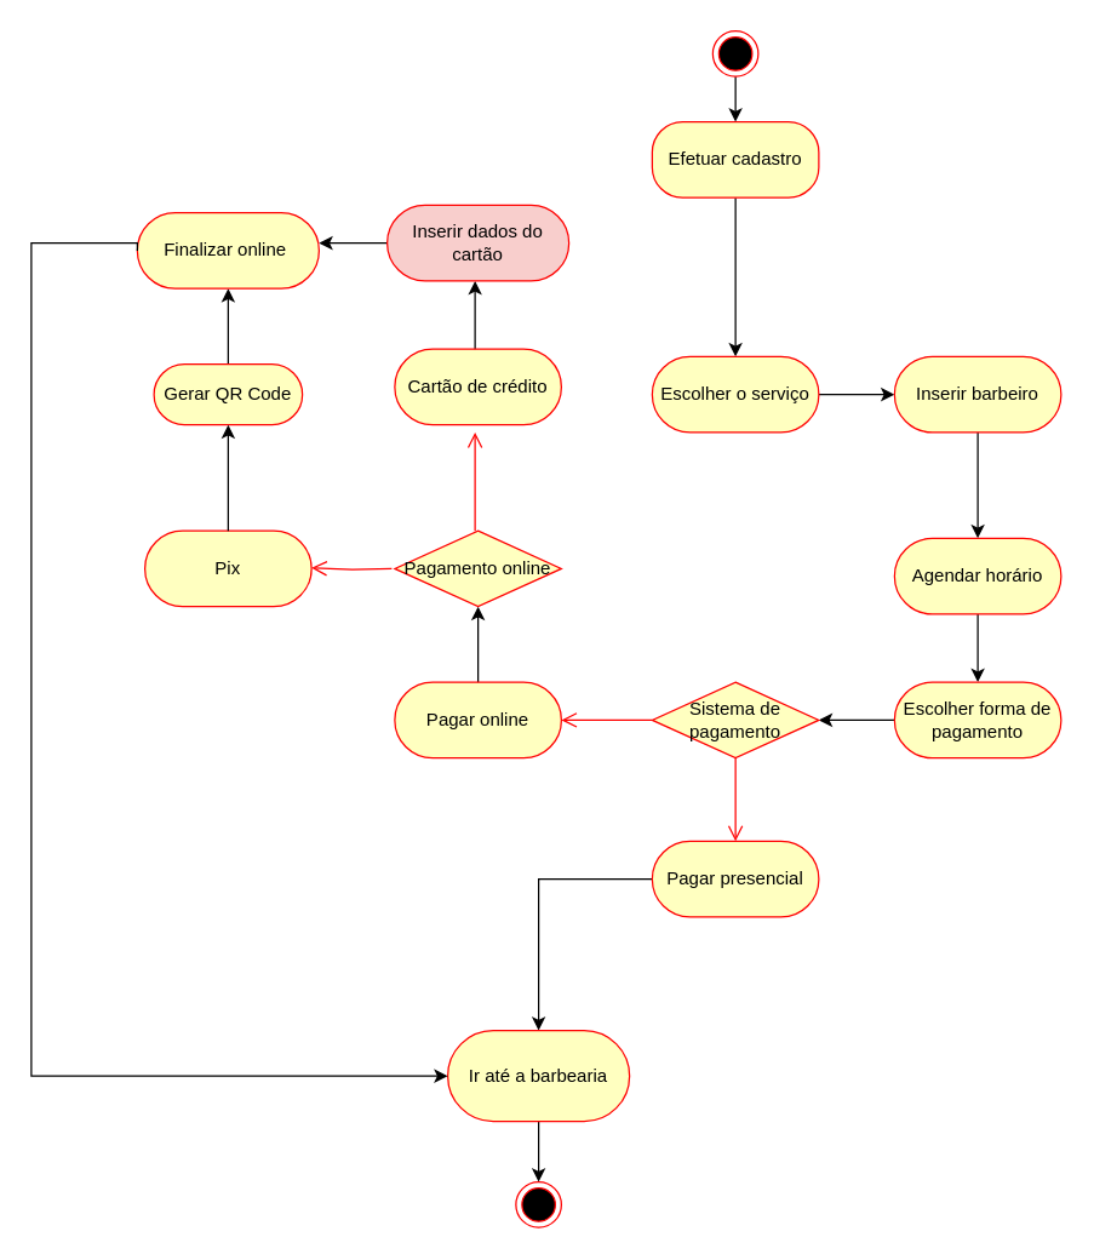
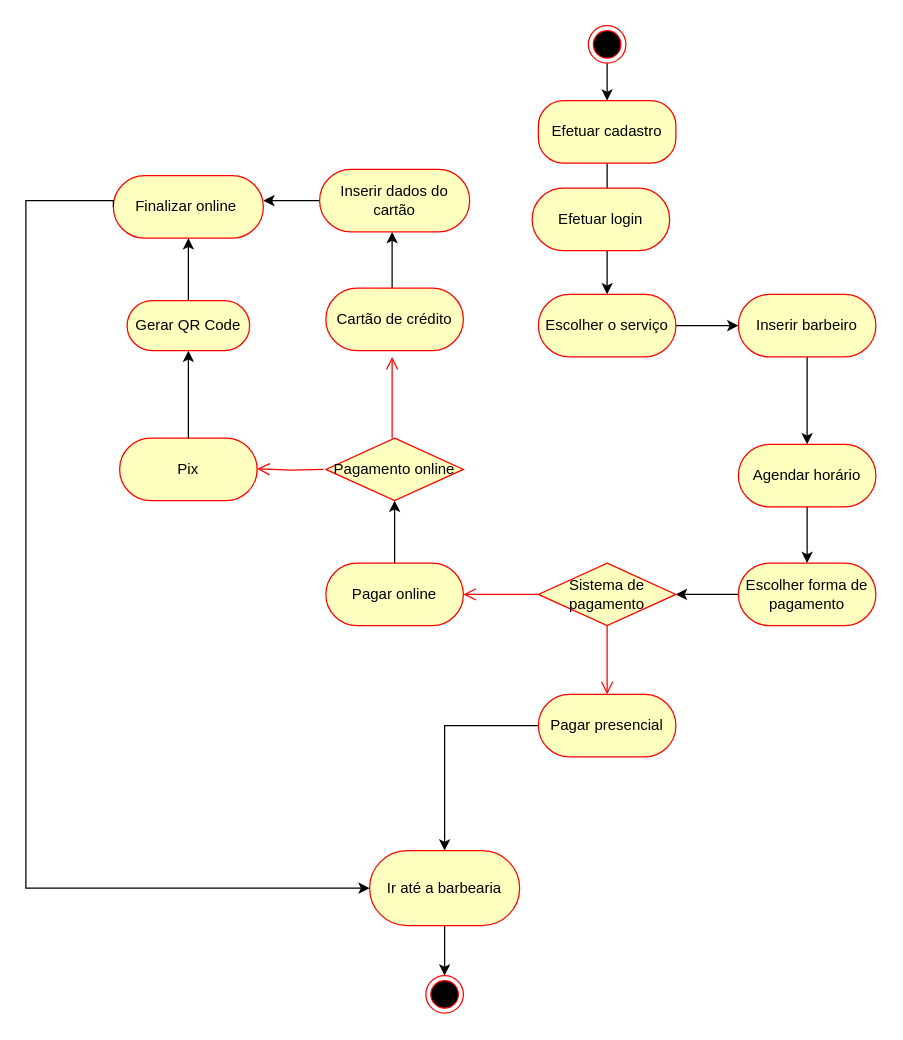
- <mxCell id="29" value="Inserir dados do cartão" style="whiteSpace=wrap;html=1;fillColor=#f8cecc;strokeColor=#ff0000;fontColor=#000000;rounded=1;arcSize=50;" vertex="1" parent="1"><mxGeometry x="255" y="135" width="120" height="50" as="geometry" /></mxCell>
+ <mxCell id="29" value="Inserir dados do cartão" style="whiteSpace=wrap;html=1;fillColor=#ffffc0;strokeColor=#ff0000;fontColor=#000000;rounded=1;arcSize=50;" vertex="1" parent="1"><mxGeometry x="255" y="135" width="120" height="50" as="geometry" /></mxCell>
+ <mxCell id="6" value="Efetuar login" style="rounded=1;whiteSpace=wrap;html=1;arcSize=50;fontColor=#000000;fillColor=#ffffc0;strokeColor=#ff0000;" vertex="1" parent="1"><mxGeometry x="425" y="150" width="110" height="50" as="geometry" /></mxCell>
